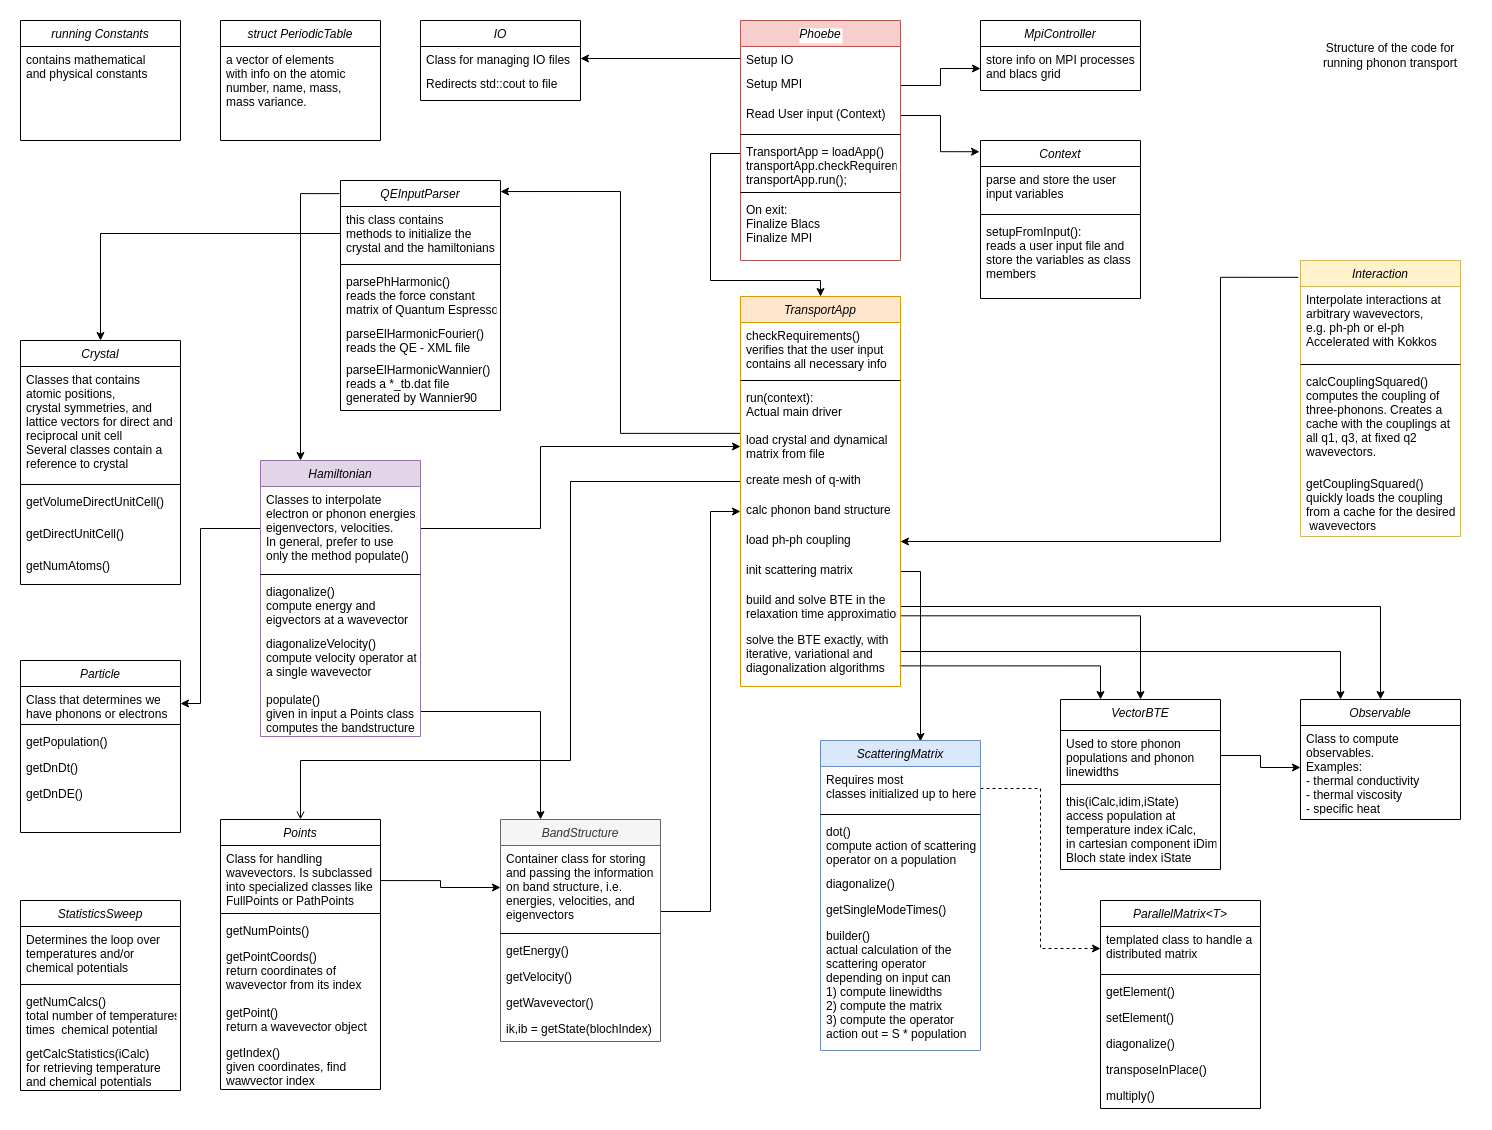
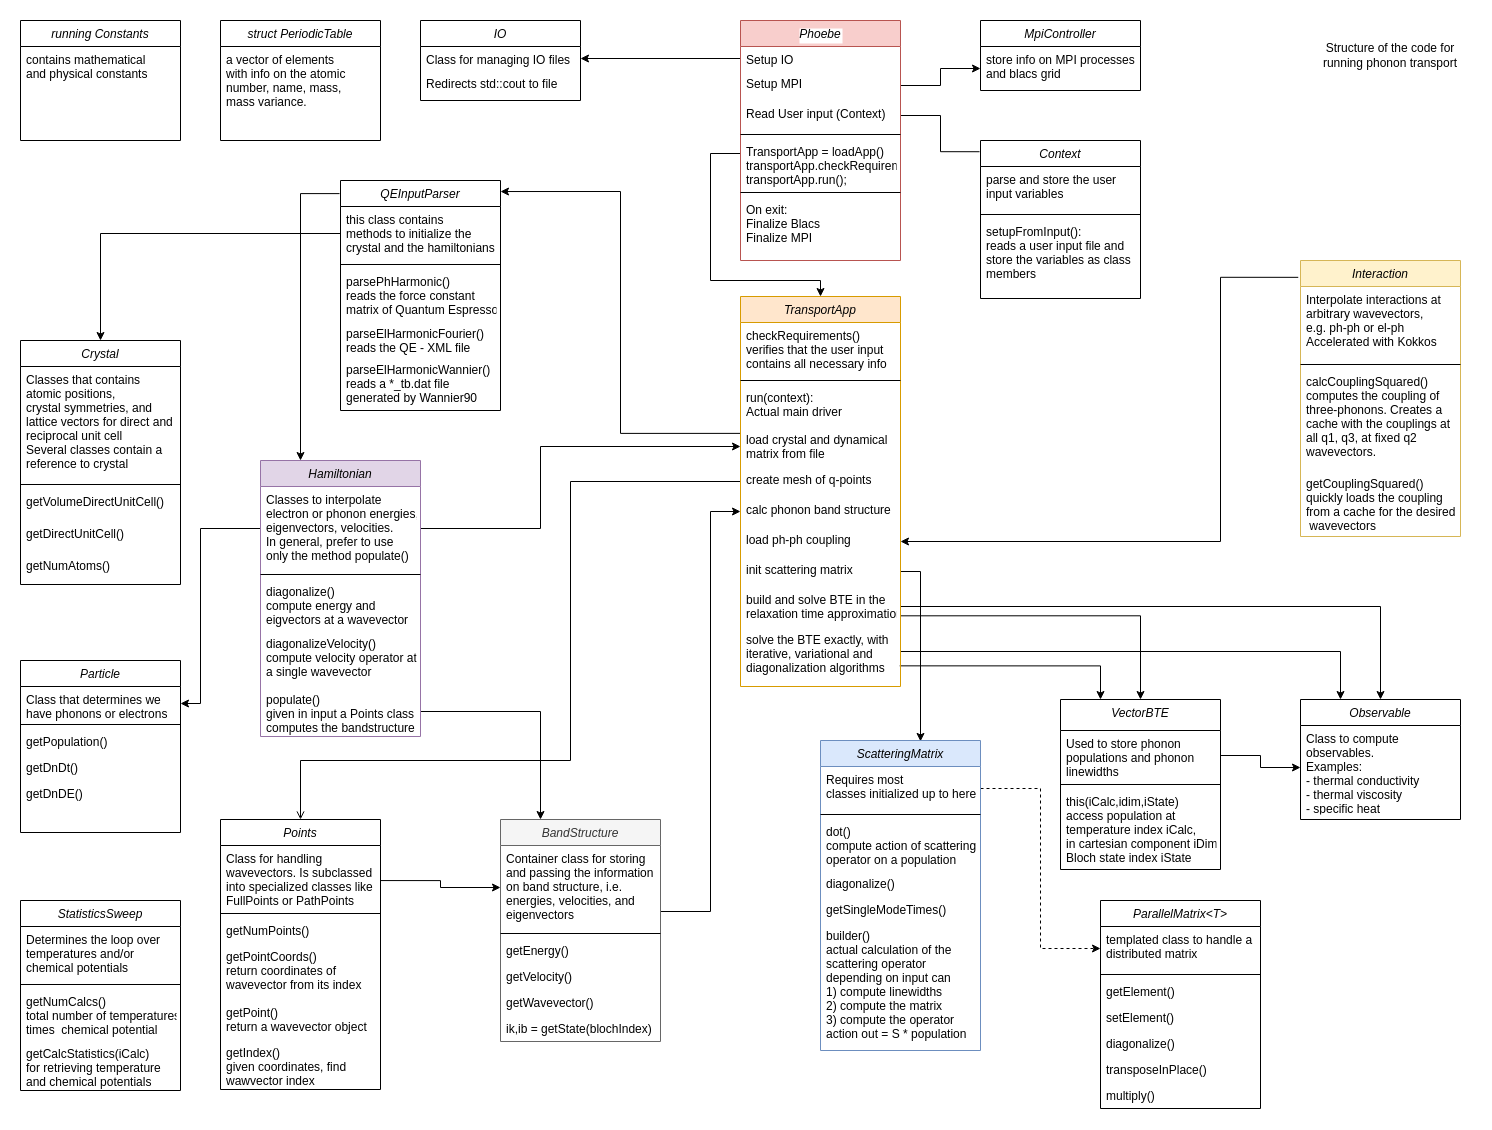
- <mxCell id="6" style="edgeStyle=orthogonalEdgeStyle;rounded=0;orthogonalLoop=1;jettySize=auto;html=1;entryX=-0.006;entryY=0.071;entryDx=0;entryDy=0;entryPerimeter=0;" parent="1" source="25" target="48" edge="1"><mxGeometry relative="1" as="geometry" /></mxCell>
+ <mxCell id="6" style="edgeStyle=orthogonalEdgeStyle;rounded=0;orthogonalLoop=1;jettySize=auto;html=1;entryX=-0.006;entryY=0.071;entryDx=0;entryDy=0;entryPerimeter=0;endArrow=none;" parent="1" source="25" target="48" edge="1"><mxGeometry relative="1" as="geometry" /></mxCell>
- <mxCell id="35" value="create mesh of q-with" style="text;align=left;verticalAlign=top;spacingLeft=4;spacingRight=4;overflow=hidden;rotatable=0;points=[[0,0.5],[1,0.5]];portConstraint=eastwest;" parent="30" vertex="1"><mxGeometry y="170" width="160" height="30" as="geometry" /></mxCell>
+ <mxCell id="35" value="create mesh of q-points" style="text;align=left;verticalAlign=top;spacingLeft=4;spacingRight=4;overflow=hidden;rotatable=0;points=[[0,0.5],[1,0.5]];portConstraint=eastwest;" parent="30" vertex="1"><mxGeometry y="170" width="160" height="30" as="geometry" /></mxCell>
